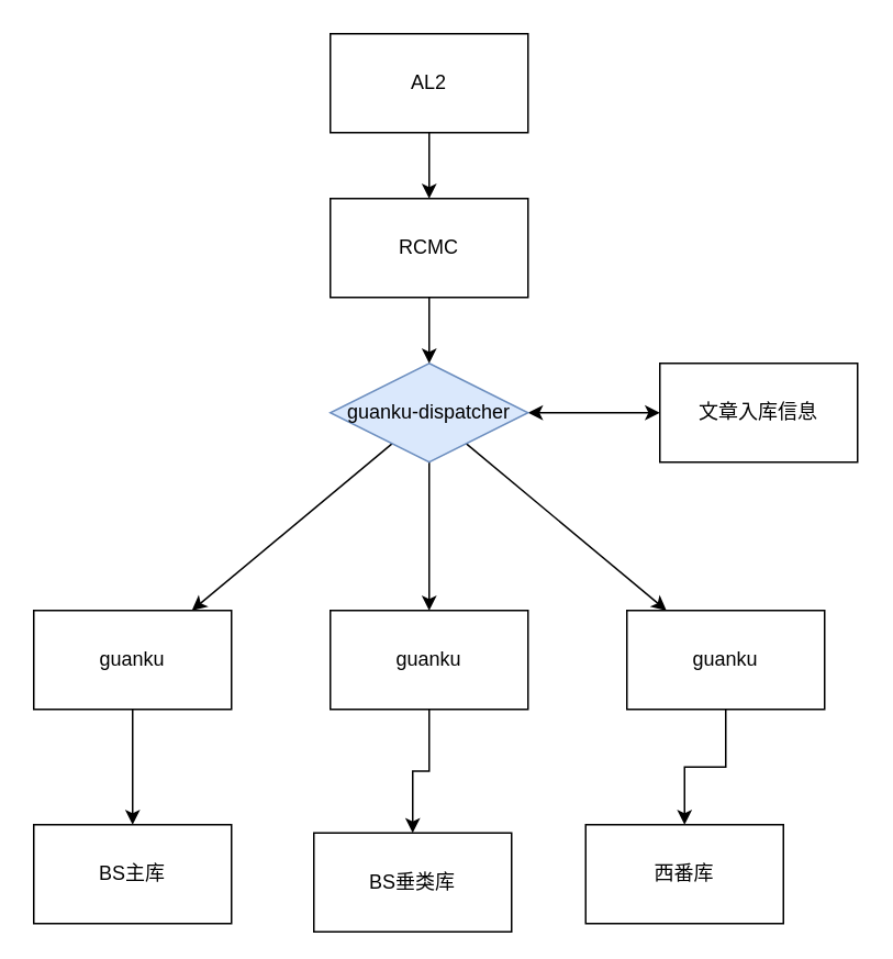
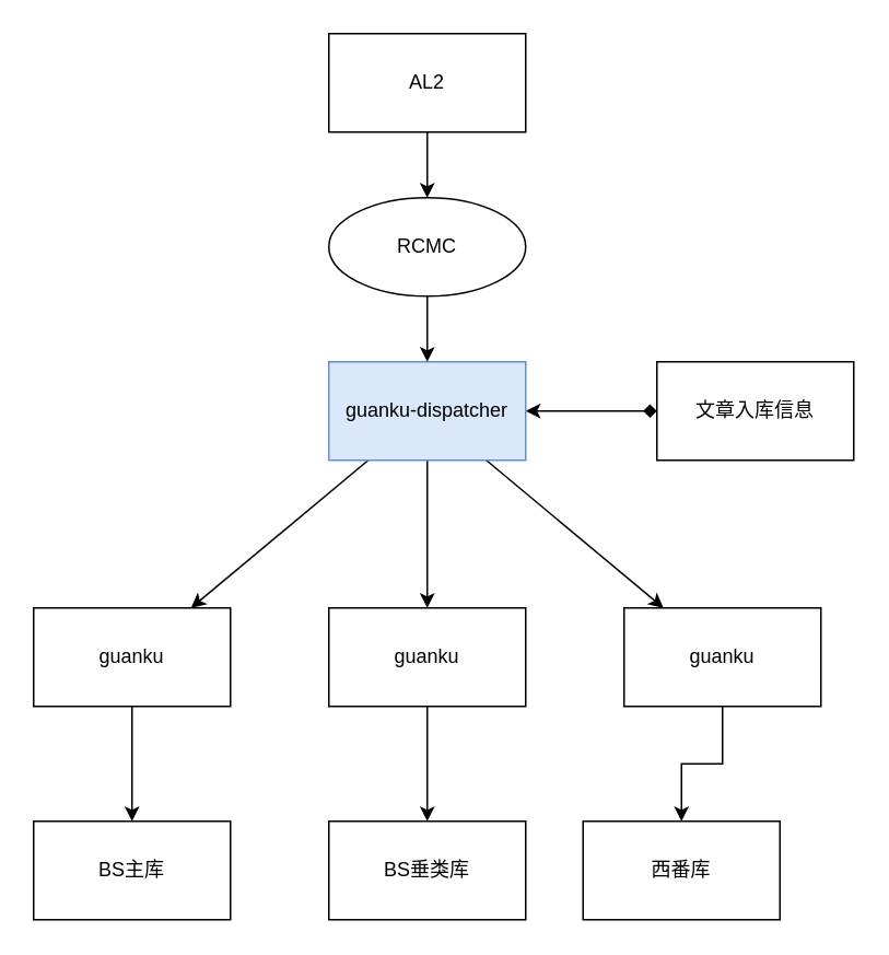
- <mxCell id="8" value="RCMC" style="rounded=0;whiteSpace=wrap;html=1;" parent="1" vertex="1"><mxGeometry x="200" y="120" width="120" height="60" as="geometry" /></mxCell>
+ <mxCell id="8" value="RCMC" style="ellipse;whiteSpace=wrap;html=1;" parent="1" vertex="1"><mxGeometry x="200" y="120" width="120" height="60" as="geometry" /></mxCell>
- <mxCell id="6" value="guanku-dispatcher" style="rhombus;whiteSpace=wrap;html=1;fillColor=#dae8fc;strokeColor=#6c8ebf;" parent="1" vertex="1"><mxGeometry x="200" y="220" width="120" height="60" as="geometry" /></mxCell>
+ <mxCell id="6" value="guanku-dispatcher" style="rounded=0;whiteSpace=wrap;html=1;fillColor=#dae8fc;strokeColor=#6c8ebf;" parent="1" vertex="1"><mxGeometry x="200" y="220" width="120" height="60" as="geometry" /></mxCell>
- <mxCell id="5" value="" style="edgeStyle=none;rounded=0;orthogonalLoop=1;jettySize=auto;html=1;startArrow=classic;startFill=1;" edge="1" parent="1" source="6" target="20"><mxGeometry relative="1" as="geometry" /></mxCell>
+ <mxCell id="5" value="" style="edgeStyle=none;rounded=0;orthogonalLoop=1;jettySize=auto;html=1;startArrow=classic;startFill=1;endArrow=diamond;" edge="1" parent="1" source="6" target="20"><mxGeometry relative="1" as="geometry" /></mxCell>
- <mxCell id="16" value="BS垂类库" style="rounded=0;whiteSpace=wrap;html=1;" parent="1" vertex="1"><mxGeometry x="190" y="505" width="120" height="60" as="geometry" /></mxCell>
+ <mxCell id="16" value="BS垂类库" style="rounded=0;whiteSpace=wrap;html=1;" parent="1" vertex="1"><mxGeometry x="200" y="500" width="120" height="60" as="geometry" /></mxCell>
